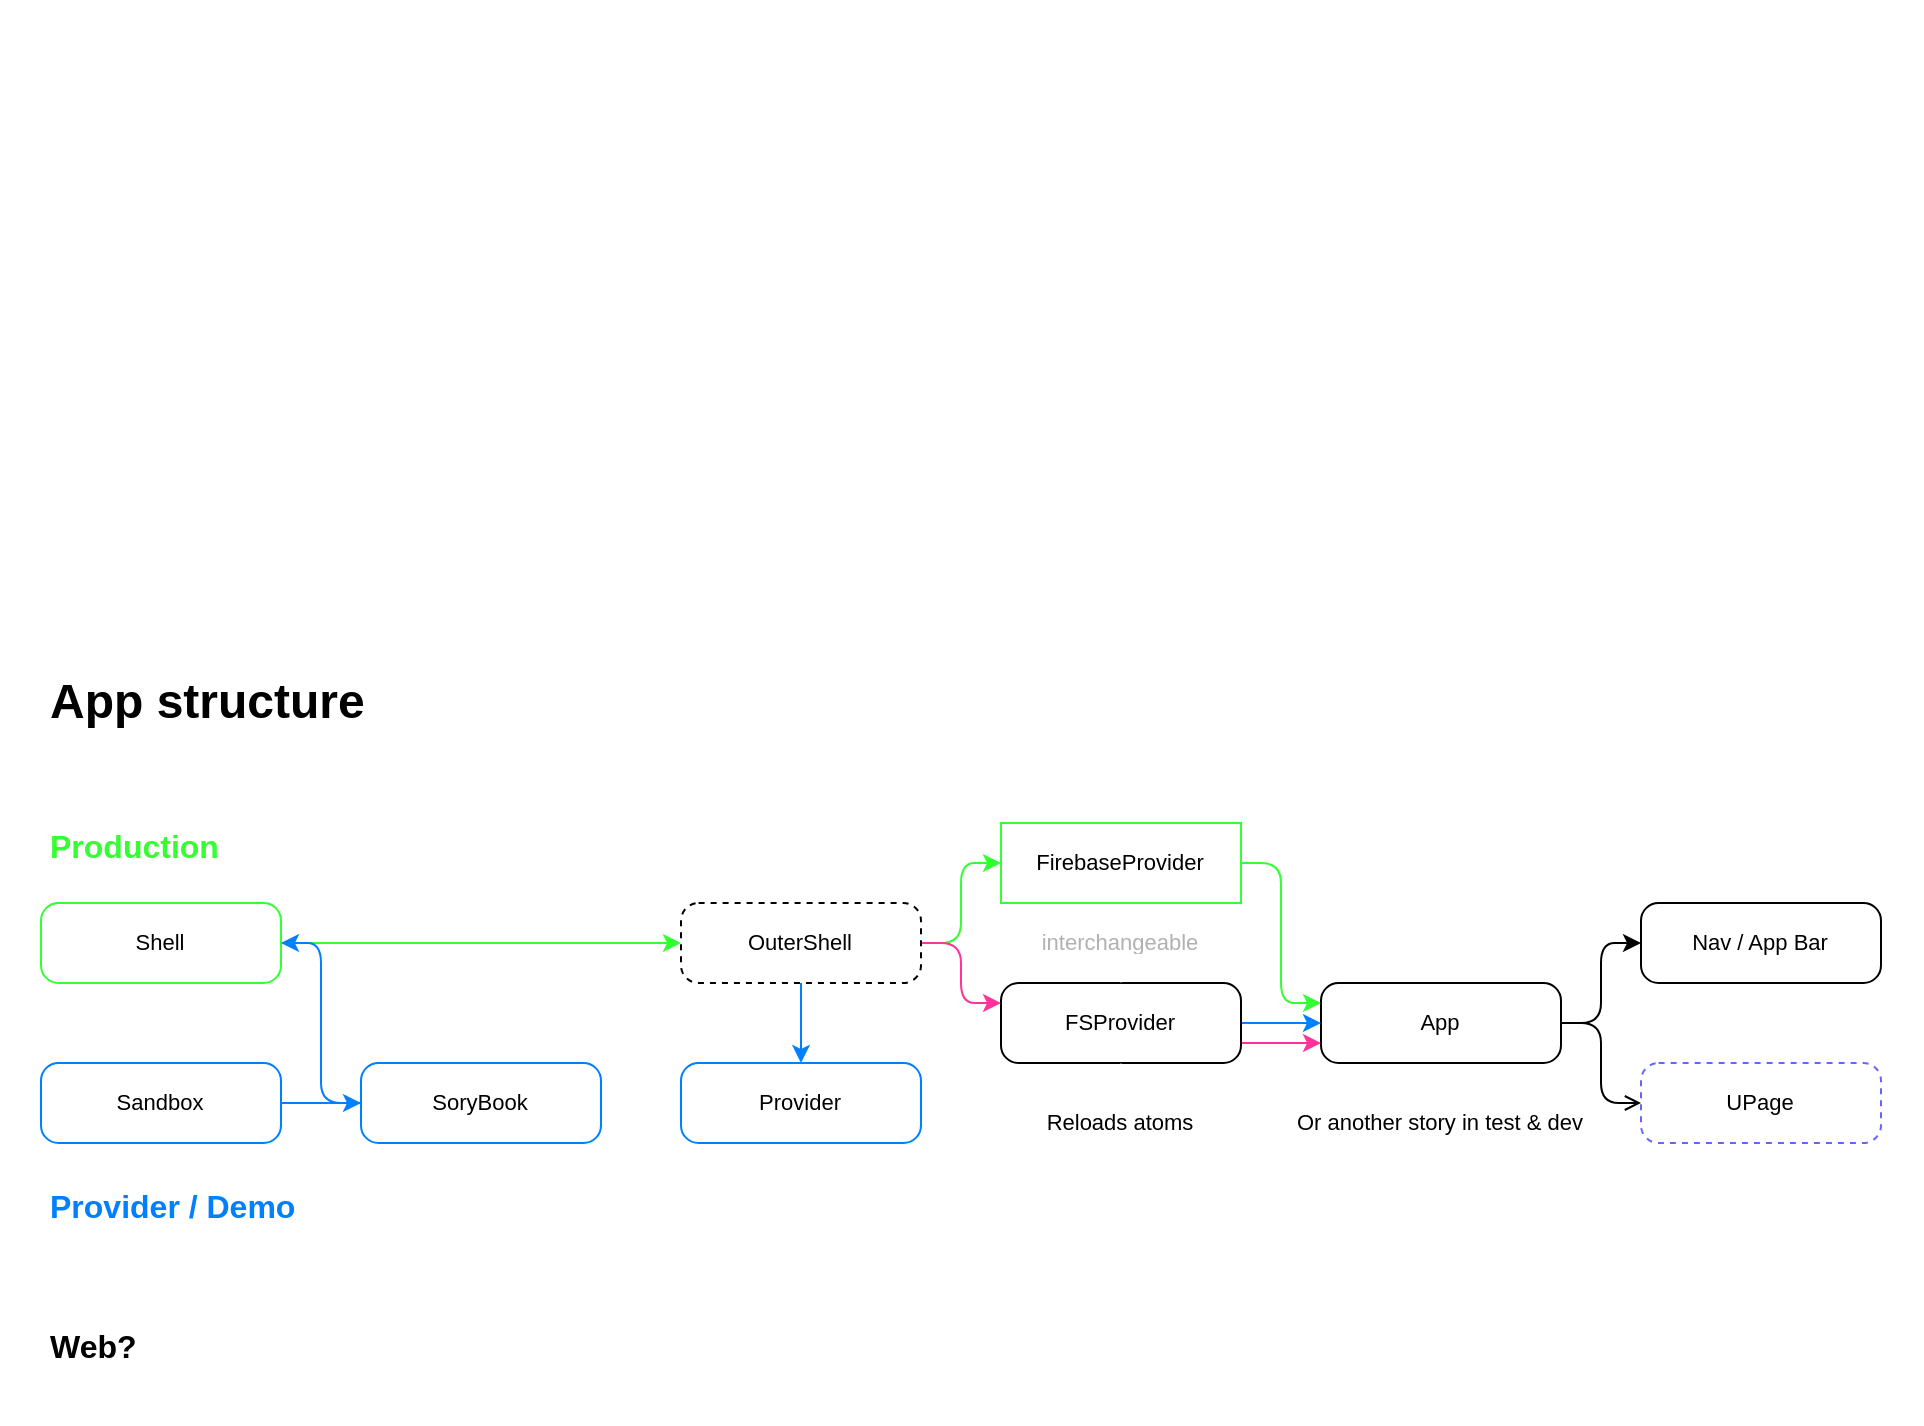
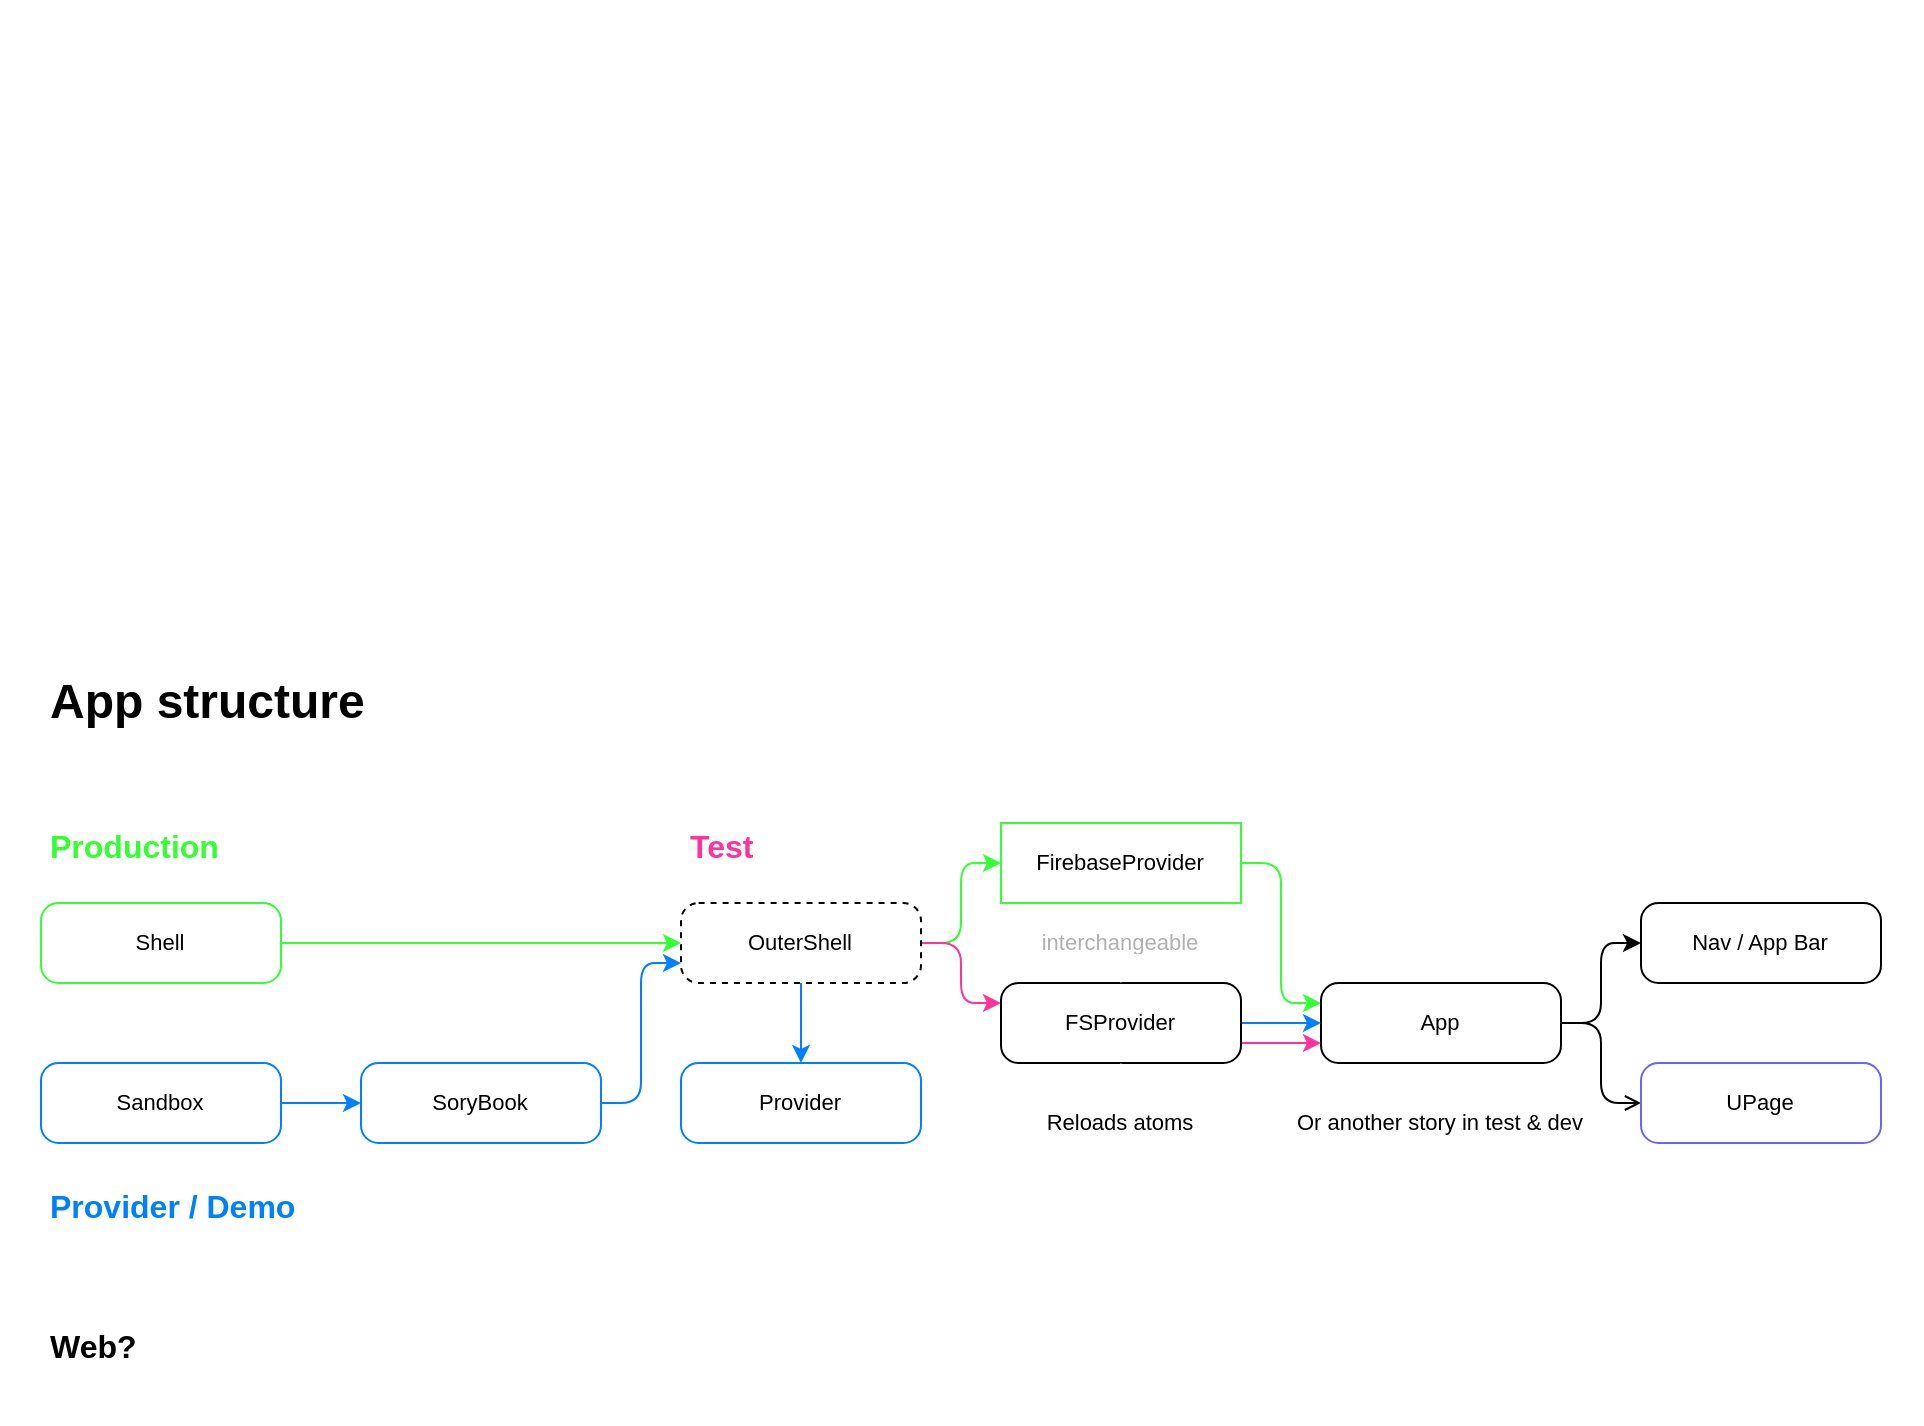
+ <mxCell id="6" value="&lt;h1&gt;&lt;font style=&quot;font-size: 16px&quot;&gt;Test&lt;/font&gt;&lt;/h1&gt;" style="text;html=1;strokeColor=none;fillColor=none;spacing=5;spacingTop=-20;whiteSpace=wrap;overflow=hidden;rounded=0;fontColor=#FF3399;" parent="1" vertex="1"><mxGeometry x="340" y="401" width="50" height="40" as="geometry" /></mxCell>
- <mxCell id="17" style="edgeStyle=elbowEdgeStyle;rounded=1;orthogonalLoop=1;jettySize=auto;html=1;endArrow=classic;endFill=1;strokeColor=#007FFF;" parent="1" source="18" target="10" edge="1"><mxGeometry relative="1" as="geometry" /></mxCell>
+ <mxCell id="17" style="edgeStyle=elbowEdgeStyle;rounded=1;orthogonalLoop=1;jettySize=auto;html=1;entryX=0;entryY=0.75;entryDx=0;entryDy=0;endArrow=classic;endFill=1;strokeColor=#007FFF;" parent="1" source="18" target="14" edge="1"><mxGeometry relative="1" as="geometry" /></mxCell>
- <mxCell id="26" value="UPage" style="rounded=1;whiteSpace=wrap;arcSize=22;fontFamily=Helvetica;fontSize=11;fontColor=default;strokeColor=#6666FF;fillColor=none;startSize=26;dashed=1;" parent="1" vertex="1"><mxGeometry y="531" width="120" height="40" as="geometry" x="820" /></mxCell>
+ <mxCell id="26" value="UPage" style="rounded=1;whiteSpace=wrap;arcSize=22;fontFamily=Helvetica;fontSize=11;fontColor=default;strokeColor=#6666FF;fillColor=none;startSize=26;" parent="1" vertex="1"><mxGeometry y="531" width="120" height="40" as="geometry" x="820" /></mxCell>
